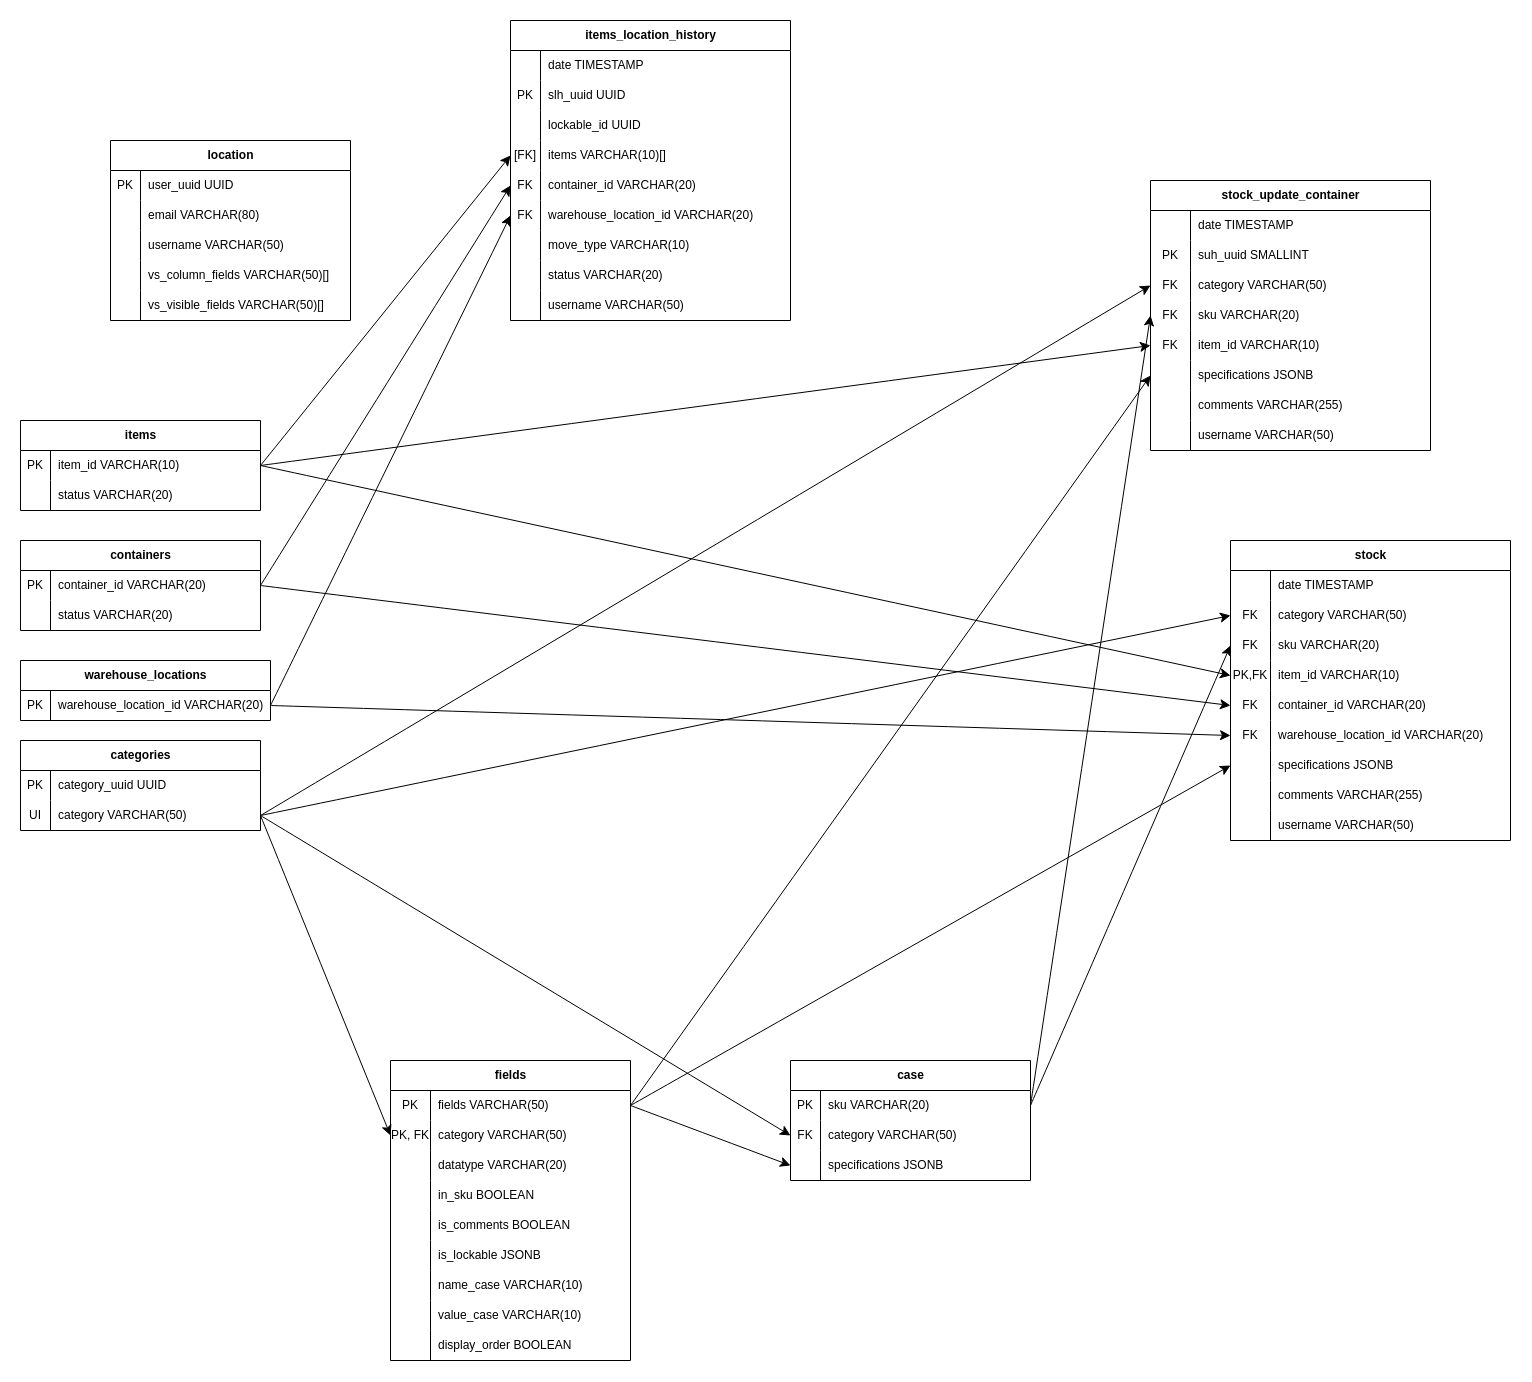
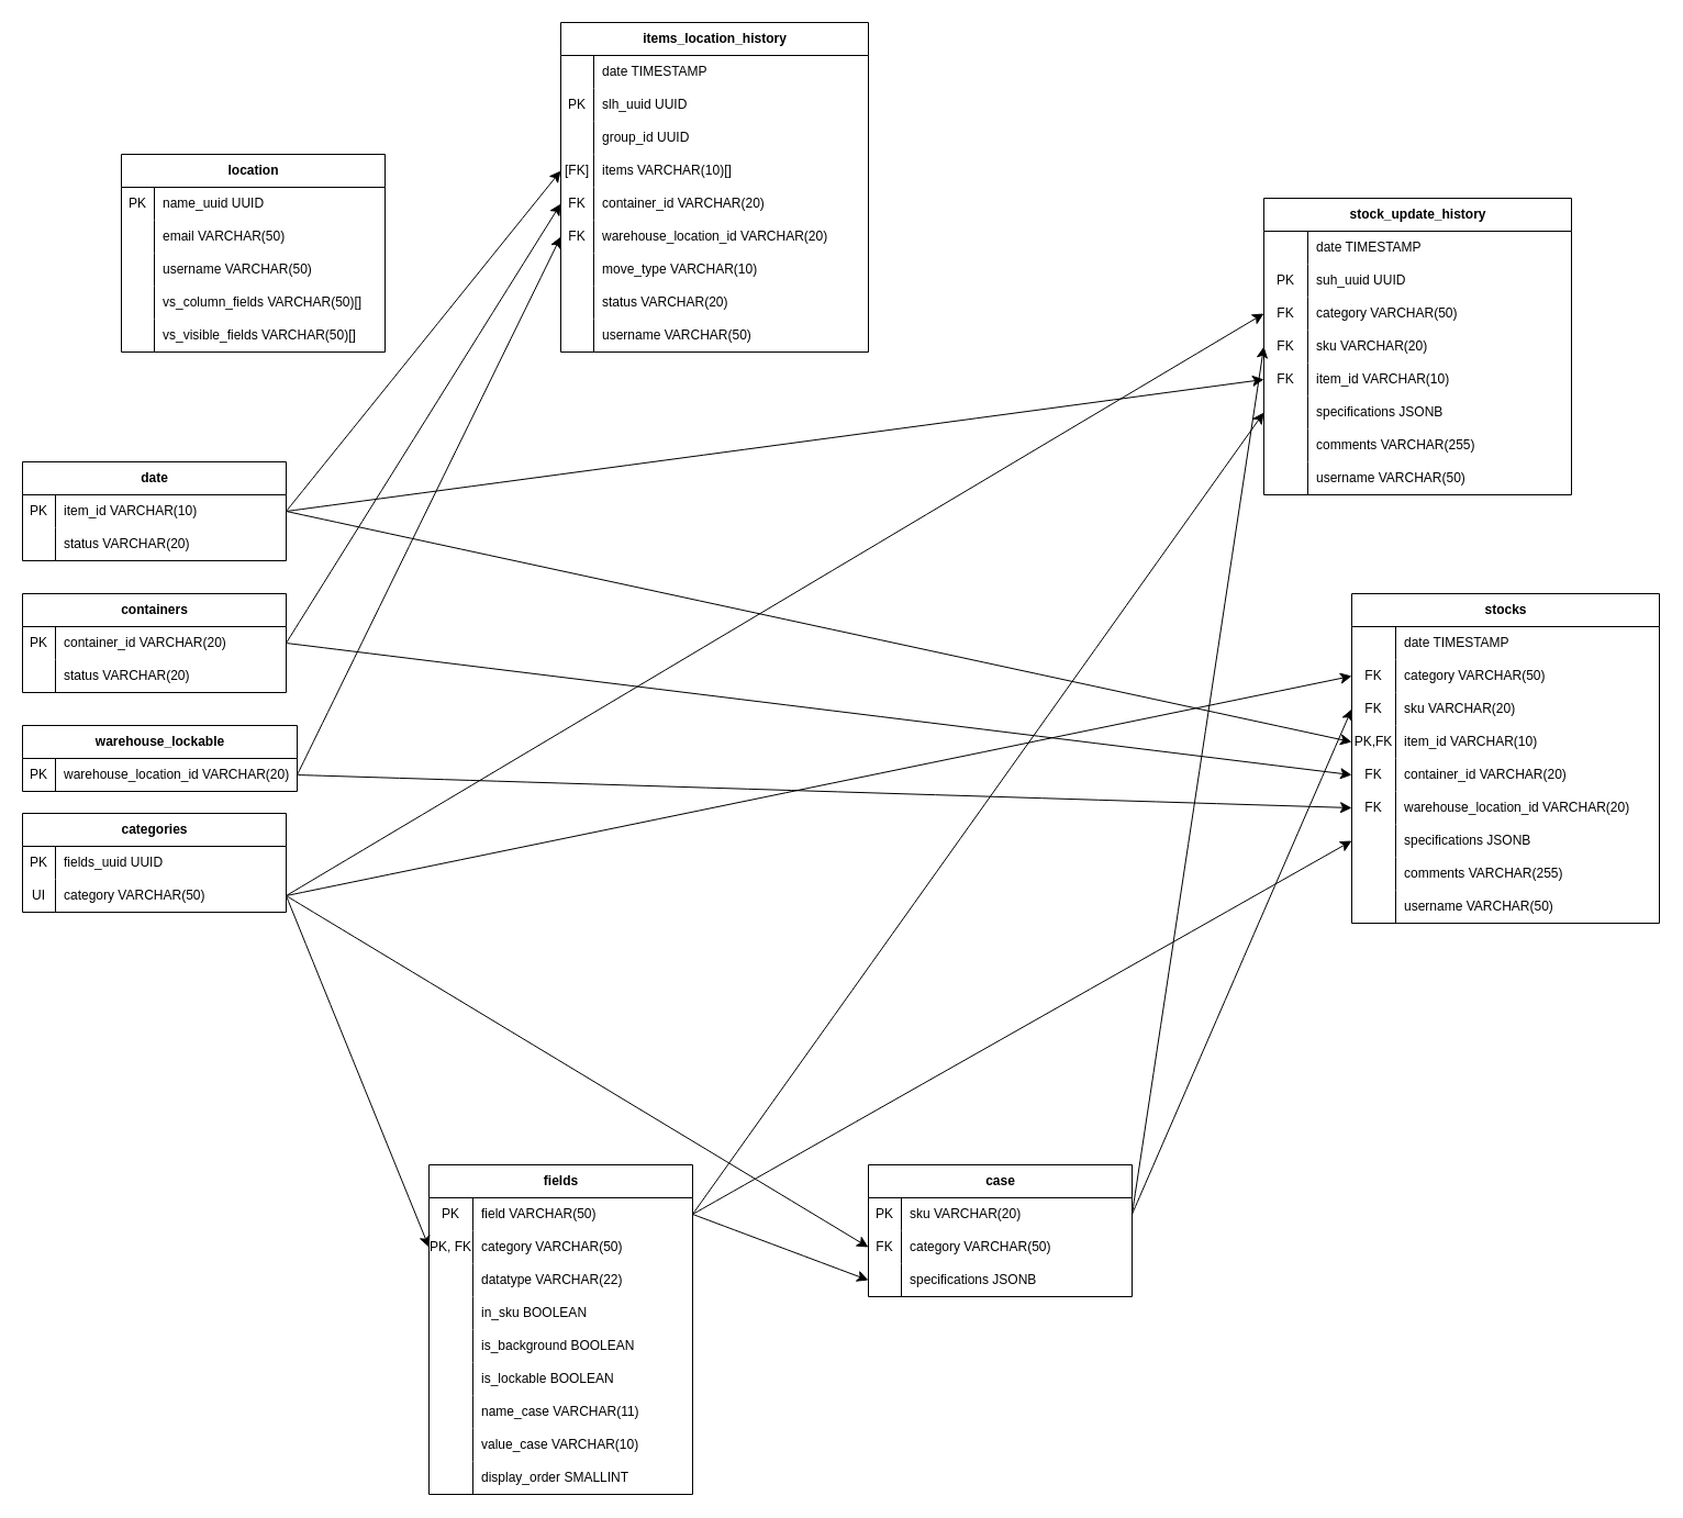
- <mxCell id="128" value="lockable_id UUID" style="shape=partialRectangle;connectable=0;fillColor=none;top=0;left=0;bottom=0;right=0;align=left;spacingLeft=6;overflow=hidden;whiteSpace=wrap;html=1;" parent="126" vertex="1"><mxGeometry x="30" width="250" height="30" as="geometry"><mxRectangle width="250" height="30" as="alternateBounds" /></mxGeometry></mxCell>
+ <mxCell id="128" value="group_id UUID" style="shape=partialRectangle;connectable=0;fillColor=none;top=0;left=0;bottom=0;right=0;align=left;spacingLeft=6;overflow=hidden;whiteSpace=wrap;html=1;" parent="126" vertex="1"><mxGeometry x="30" width="250" height="30" as="geometry"><mxRectangle width="250" height="30" as="alternateBounds" /></mxGeometry></mxCell>
- <mxCell id="33" value="user_uuid UUID" style="shape=partialRectangle;connectable=0;fillColor=none;top=0;left=0;bottom=0;right=0;align=left;spacingLeft=6;overflow=hidden;whiteSpace=wrap;html=1;" vertex="1" parent="31"><mxGeometry x="30" width="210" height="30" as="geometry"><mxRectangle width="210" height="30" as="alternateBounds" /></mxGeometry></mxCell>
+ <mxCell id="33" value="name_uuid UUID" style="shape=partialRectangle;connectable=0;fillColor=none;top=0;left=0;bottom=0;right=0;align=left;spacingLeft=6;overflow=hidden;whiteSpace=wrap;html=1;" vertex="1" parent="31"><mxGeometry x="30" width="210" height="30" as="geometry"><mxRectangle width="210" height="30" as="alternateBounds" /></mxGeometry></mxCell>
- <mxCell id="149" value="stock_update_container" style="shape=table;startSize=30;container=1;collapsible=1;childLayout=tableLayout;fixedRows=1;rowLines=0;fontStyle=1;align=center;resizeLast=1;html=1;" parent="1" vertex="1"><mxGeometry x="1150" y="180" width="280" height="270" as="geometry" /></mxCell>
+ <mxCell id="149" value="stock_update_history" style="shape=table;startSize=30;container=1;collapsible=1;childLayout=tableLayout;fixedRows=1;rowLines=0;fontStyle=1;align=center;resizeLast=1;html=1;" parent="1" vertex="1"><mxGeometry x="1150" y="180" width="280" height="270" as="geometry" /></mxCell>
- <mxCell id="36" value="email VARCHAR(80)" style="shape=partialRectangle;connectable=0;fillColor=none;top=0;left=0;bottom=0;right=0;align=left;spacingLeft=6;overflow=hidden;whiteSpace=wrap;html=1;" parent="34" vertex="1"><mxGeometry x="30" width="210" height="30" as="geometry"><mxRectangle width="210" height="30" as="alternateBounds" /></mxGeometry></mxCell>
+ <mxCell id="36" value="email VARCHAR(50)" style="shape=partialRectangle;connectable=0;fillColor=none;top=0;left=0;bottom=0;right=0;align=left;spacingLeft=6;overflow=hidden;whiteSpace=wrap;html=1;" parent="34" vertex="1"><mxGeometry x="30" width="210" height="30" as="geometry"><mxRectangle width="210" height="30" as="alternateBounds" /></mxGeometry></mxCell>
- <mxCell id="155" value="suh_uuid SMALLINT" style="shape=partialRectangle;connectable=0;fillColor=none;top=0;left=0;bottom=0;right=0;align=left;spacingLeft=6;overflow=hidden;whiteSpace=wrap;html=1;" parent="153" vertex="1"><mxGeometry x="40" width="240" height="30" as="geometry"><mxRectangle width="240" height="30" as="alternateBounds" /></mxGeometry></mxCell>
+ <mxCell id="155" value="suh_uuid UUID" style="shape=partialRectangle;connectable=0;fillColor=none;top=0;left=0;bottom=0;right=0;align=left;spacingLeft=6;overflow=hidden;whiteSpace=wrap;html=1;" parent="153" vertex="1"><mxGeometry x="40" width="240" height="30" as="geometry"><mxRectangle width="240" height="30" as="alternateBounds" /></mxGeometry></mxCell>
- <mxCell id="81" value="items" style="shape=table;startSize=30;container=1;collapsible=1;childLayout=tableLayout;fixedRows=1;rowLines=0;fontStyle=1;align=center;resizeLast=1;html=1;" parent="1" vertex="1"><mxGeometry x="20" y="420" width="240" height="90" as="geometry" /></mxCell>
+ <mxCell id="81" value="date" style="shape=table;startSize=30;container=1;collapsible=1;childLayout=tableLayout;fixedRows=1;rowLines=0;fontStyle=1;align=center;resizeLast=1;html=1;" parent="1" vertex="1"><mxGeometry x="20" y="420" width="240" height="90" as="geometry" /></mxCell>
- <mxCell id="2" value="stock" style="shape=table;startSize=30;container=1;collapsible=1;childLayout=tableLayout;fixedRows=1;rowLines=0;fontStyle=1;align=center;resizeLast=1;html=1;" parent="1" vertex="1"><mxGeometry x="1230" y="540" width="280" height="300" as="geometry" /></mxCell>
+ <mxCell id="2" value="stocks" style="shape=table;startSize=30;container=1;collapsible=1;childLayout=tableLayout;fixedRows=1;rowLines=0;fontStyle=1;align=center;resizeLast=1;html=1;" parent="1" vertex="1"><mxGeometry x="1230" y="540" width="280" height="300" as="geometry" /></mxCell>
- <mxCell id="95" value="warehouse_locations" style="shape=table;startSize=30;container=1;collapsible=1;childLayout=tableLayout;fixedRows=1;rowLines=0;fontStyle=1;align=center;resizeLast=1;html=1;" parent="1" vertex="1"><mxGeometry x="20" y="660" width="250" height="60" as="geometry" /></mxCell>
+ <mxCell id="95" value="warehouse_lockable" style="shape=table;startSize=30;container=1;collapsible=1;childLayout=tableLayout;fixedRows=1;rowLines=0;fontStyle=1;align=center;resizeLast=1;html=1;" parent="1" vertex="1"><mxGeometry x="20" y="660" width="250" height="60" as="geometry" /></mxCell>
- <mxCell id="49" value="category_uuid UUID" style="shape=partialRectangle;connectable=0;fillColor=none;top=0;left=0;bottom=0;right=0;align=left;spacingLeft=6;overflow=hidden;whiteSpace=wrap;html=1;" parent="47" vertex="1"><mxGeometry x="30" width="210" height="30" as="geometry"><mxRectangle width="210" height="30" as="alternateBounds" /></mxGeometry></mxCell>
+ <mxCell id="49" value="fields_uuid UUID" style="shape=partialRectangle;connectable=0;fillColor=none;top=0;left=0;bottom=0;right=0;align=left;spacingLeft=6;overflow=hidden;whiteSpace=wrap;html=1;" parent="47" vertex="1"><mxGeometry x="30" width="210" height="30" as="geometry"><mxRectangle width="210" height="30" as="alternateBounds" /></mxGeometry></mxCell>
- <mxCell id="56" value="fields VARCHAR(50)" style="shape=partialRectangle;connectable=0;fillColor=none;top=0;left=0;bottom=0;right=0;align=left;spacingLeft=6;overflow=hidden;whiteSpace=wrap;html=1;" parent="54" vertex="1"><mxGeometry x="40" width="200" height="30" as="geometry"><mxRectangle width="200" height="30" as="alternateBounds" /></mxGeometry></mxCell>
+ <mxCell id="56" value="field VARCHAR(50)" style="shape=partialRectangle;connectable=0;fillColor=none;top=0;left=0;bottom=0;right=0;align=left;spacingLeft=6;overflow=hidden;whiteSpace=wrap;html=1;" parent="54" vertex="1"><mxGeometry x="40" width="200" height="30" as="geometry"><mxRectangle width="200" height="30" as="alternateBounds" /></mxGeometry></mxCell>
- <mxCell id="62" value="datatype VARCHAR(20)" style="shape=partialRectangle;connectable=0;fillColor=none;top=0;left=0;bottom=0;right=0;align=left;spacingLeft=6;overflow=hidden;whiteSpace=wrap;html=1;" parent="60" vertex="1"><mxGeometry x="40" width="200" height="30" as="geometry"><mxRectangle width="200" height="30" as="alternateBounds" /></mxGeometry></mxCell>
+ <mxCell id="62" value="datatype VARCHAR(22)" style="shape=partialRectangle;connectable=0;fillColor=none;top=0;left=0;bottom=0;right=0;align=left;spacingLeft=6;overflow=hidden;whiteSpace=wrap;html=1;" parent="60" vertex="1"><mxGeometry x="40" width="200" height="30" as="geometry"><mxRectangle width="200" height="30" as="alternateBounds" /></mxGeometry></mxCell>
- <mxCell id="68" value="is_comments BOOLEAN" style="shape=partialRectangle;connectable=0;fillColor=none;top=0;left=0;bottom=0;right=0;align=left;spacingLeft=6;overflow=hidden;whiteSpace=wrap;html=1;" parent="66" vertex="1"><mxGeometry x="40" width="200" height="30" as="geometry"><mxRectangle width="200" height="30" as="alternateBounds" /></mxGeometry></mxCell>
+ <mxCell id="68" value="is_background BOOLEAN" style="shape=partialRectangle;connectable=0;fillColor=none;top=0;left=0;bottom=0;right=0;align=left;spacingLeft=6;overflow=hidden;whiteSpace=wrap;html=1;" parent="66" vertex="1"><mxGeometry x="40" width="200" height="30" as="geometry"><mxRectangle width="200" height="30" as="alternateBounds" /></mxGeometry></mxCell>
- <mxCell id="71" value="is_lockable JSONB" style="shape=partialRectangle;connectable=0;fillColor=none;top=0;left=0;bottom=0;right=0;align=left;spacingLeft=6;overflow=hidden;whiteSpace=wrap;html=1;" parent="69" vertex="1"><mxGeometry x="40" width="200" height="30" as="geometry"><mxRectangle width="200" height="30" as="alternateBounds" /></mxGeometry></mxCell>
+ <mxCell id="71" value="is_lockable BOOLEAN" style="shape=partialRectangle;connectable=0;fillColor=none;top=0;left=0;bottom=0;right=0;align=left;spacingLeft=6;overflow=hidden;whiteSpace=wrap;html=1;" parent="69" vertex="1"><mxGeometry x="40" width="200" height="30" as="geometry"><mxRectangle width="200" height="30" as="alternateBounds" /></mxGeometry></mxCell>
- <mxCell id="74" value="name_case VARCHAR(10)" style="shape=partialRectangle;connectable=0;fillColor=none;top=0;left=0;bottom=0;right=0;align=left;spacingLeft=6;overflow=hidden;whiteSpace=wrap;html=1;" parent="72" vertex="1"><mxGeometry x="40" width="200" height="30" as="geometry"><mxRectangle width="200" height="30" as="alternateBounds" /></mxGeometry></mxCell>
+ <mxCell id="74" value="name_case VARCHAR(11)" style="shape=partialRectangle;connectable=0;fillColor=none;top=0;left=0;bottom=0;right=0;align=left;spacingLeft=6;overflow=hidden;whiteSpace=wrap;html=1;" parent="72" vertex="1"><mxGeometry x="40" width="200" height="30" as="geometry"><mxRectangle width="200" height="30" as="alternateBounds" /></mxGeometry></mxCell>
- <mxCell id="80" value="display_order BOOLEAN" style="shape=partialRectangle;connectable=0;fillColor=none;top=0;left=0;bottom=0;right=0;align=left;spacingLeft=6;overflow=hidden;whiteSpace=wrap;html=1;" parent="78" vertex="1"><mxGeometry x="40" width="200" height="30" as="geometry"><mxRectangle width="200" height="30" as="alternateBounds" /></mxGeometry></mxCell>
+ <mxCell id="80" value="display_order SMALLINT" style="shape=partialRectangle;connectable=0;fillColor=none;top=0;left=0;bottom=0;right=0;align=left;spacingLeft=6;overflow=hidden;whiteSpace=wrap;html=1;" parent="78" vertex="1"><mxGeometry x="40" width="200" height="30" as="geometry"><mxRectangle width="200" height="30" as="alternateBounds" /></mxGeometry></mxCell>
